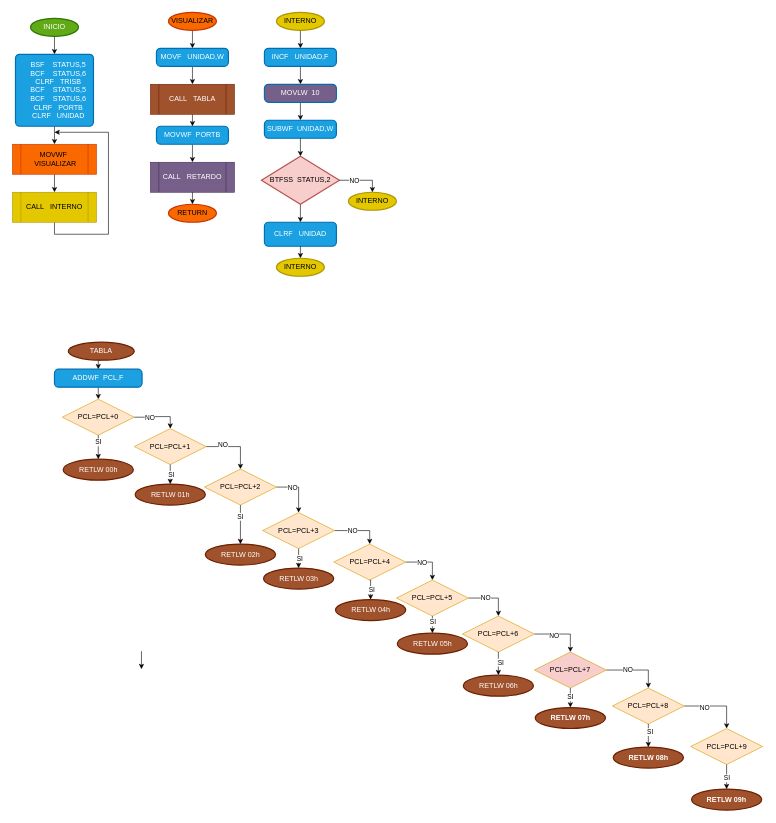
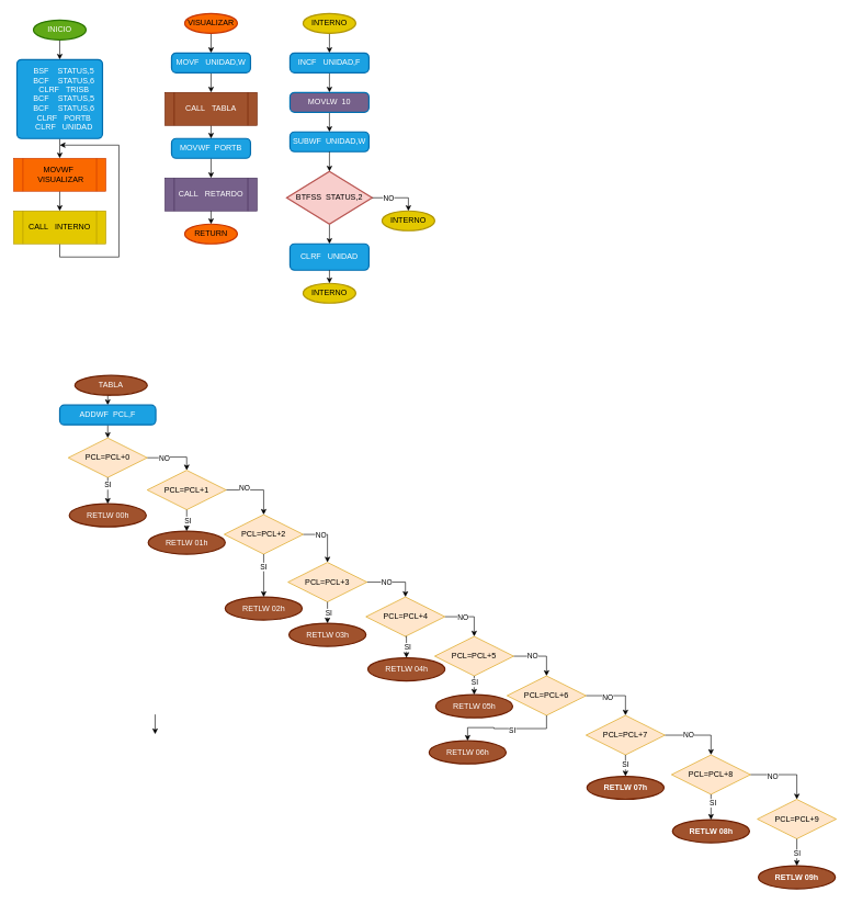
- <mxCell id="83" value="PCL=PCL+7" style="rhombus;whiteSpace=wrap;html=1;fillColor=#f8cecc;strokeColor=#d79b00;" vertex="1" parent="1"><mxGeometry x="890" y="1086.5" width="120" height="60" as="geometry" /></mxCell>
+ <mxCell id="83" value="PCL=PCL+7" style="rhombus;whiteSpace=wrap;html=1;fillColor=#ffe6cc;strokeColor=#d79b00;" vertex="1" parent="1"><mxGeometry x="890" y="1086.5" width="120" height="60" as="geometry" /></mxCell>
- <mxCell id="84" value="RETLW 06h" style="strokeWidth=2;html=1;shape=mxgraph.flowchart.start_1;whiteSpace=wrap;fillColor=#a0522d;strokeColor=#6D1F00;fontColor=#ffffff;" vertex="1" parent="1"><mxGeometry x="771.5" y="1125" width="117" height="35" as="geometry" /></mxCell>
+ <mxCell id="84" value="RETLW 06h" style="strokeWidth=2;html=1;shape=mxgraph.flowchart.start_1;whiteSpace=wrap;fillColor=#a0522d;strokeColor=#6D1F00;fontColor=#ffffff;" vertex="1" parent="1"><mxGeometry x="651.5" y="1125" width="117" height="35" as="geometry" /></mxCell>
